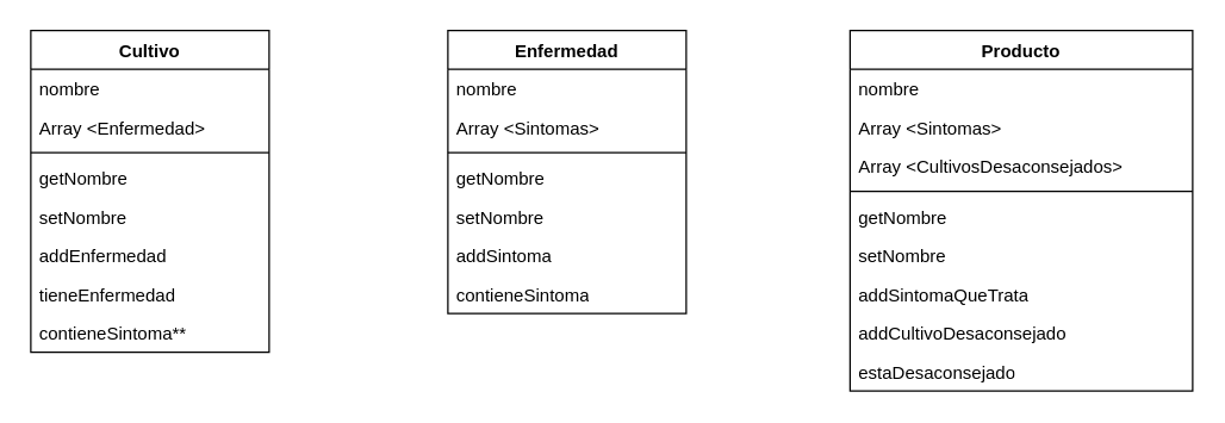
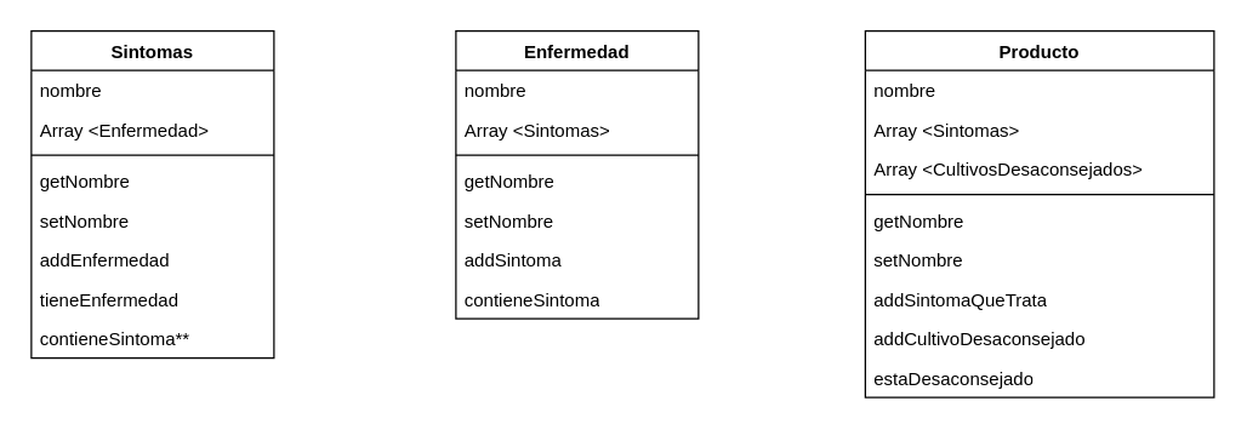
- <mxCell id="2" value="Cultivo" style="swimlane;fontStyle=1;align=center;verticalAlign=top;childLayout=stackLayout;horizontal=1;startSize=26;horizontalStack=0;resizeParent=1;resizeParentMax=0;resizeLast=0;collapsible=1;marginBottom=0;whiteSpace=wrap;html=1;" parent="1" vertex="1"><mxGeometry x="20" y="20" width="160" height="216" as="geometry" /></mxCell>
+ <mxCell id="2" value="Sintomas" style="swimlane;fontStyle=1;align=center;verticalAlign=top;childLayout=stackLayout;horizontal=1;startSize=26;horizontalStack=0;resizeParent=1;resizeParentMax=0;resizeLast=0;collapsible=1;marginBottom=0;whiteSpace=wrap;html=1;" parent="1" vertex="1"><mxGeometry x="20" y="20" width="160" height="216" as="geometry" /></mxCell>
